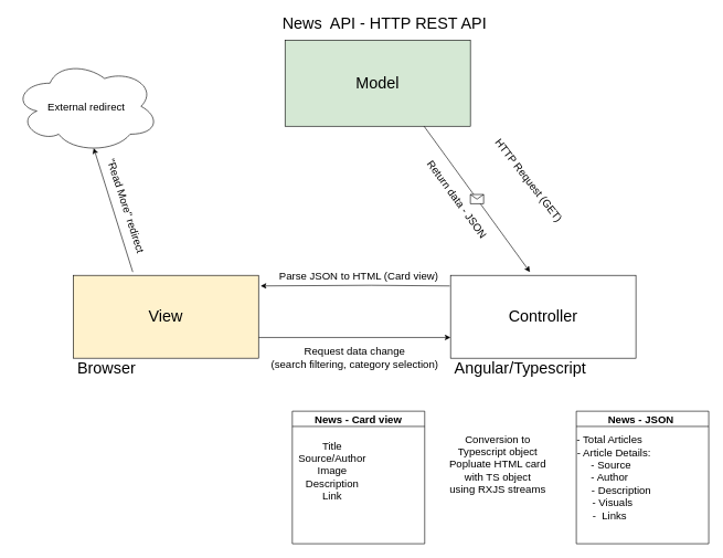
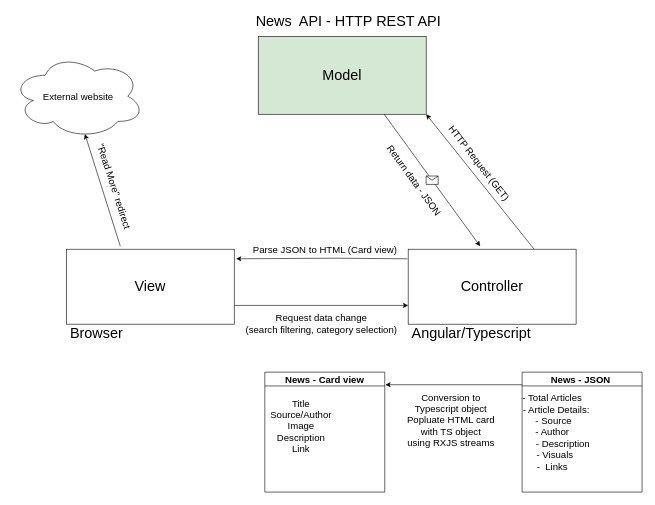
- <mxCell id="16" value="External redirect" style="ellipse;shape=cloud;whiteSpace=wrap;html=1;fontSize=16;" vertex="1" parent="1"><mxGeometry x="20" y="90" width="220" height="140" as="geometry" /></mxCell>
+ <mxCell id="16" value="External website" style="ellipse;shape=cloud;whiteSpace=wrap;html=1;fontSize=16;" vertex="1" parent="1"><mxGeometry x="20" y="90" width="220" height="140" as="geometry" /></mxCell>
+ <mxCell id="9" value="" style="endArrow=classic;html=1;rounded=0;fontSize=24;exitX=0.75;exitY=0;exitDx=0;exitDy=0;entryX=1;entryY=1;entryDx=0;entryDy=0;" edge="1" parent="1" source="4" target="5"><mxGeometry width="50" height="50" relative="1" as="geometry"><mxPoint x="860" y="280" as="sourcePoint" /><mxPoint x="910" y="230" as="targetPoint" /></mxGeometry></mxCell>
- <mxCell id="3" value="&lt;font style=&quot;font-size: 24px&quot;&gt;View&lt;/font&gt;" style="rounded=0;whiteSpace=wrap;html=1;fillColor=#fff2cc;" vertex="1" parent="1"><mxGeometry x="110" y="415" width="280" height="125" as="geometry" /></mxCell>
+ <mxCell id="3" value="&lt;font style=&quot;font-size: 24px&quot;&gt;View&lt;/font&gt;" style="rounded=0;whiteSpace=wrap;html=1;" vertex="1" parent="1"><mxGeometry x="110" y="415" width="280" height="125" as="geometry" /></mxCell>
+ <mxCell id="26" value="" style="endArrow=classic;html=1;rounded=0;fontSize=16;exitX=0;exitY=0.105;exitDx=0;exitDy=0;exitPerimeter=0;entryX=1.005;entryY=0.105;entryDx=0;entryDy=0;entryPerimeter=0;" edge="1" parent="1" source="21" target="23"><mxGeometry width="50" height="50" relative="1" as="geometry"><mxPoint x="730" y="640" as="sourcePoint" /><mxPoint x="650" y="641" as="targetPoint" /></mxGeometry></mxCell>
